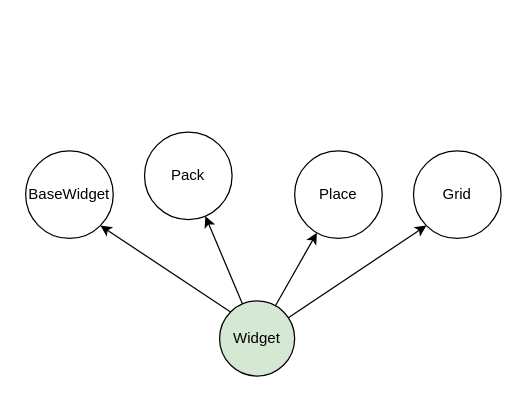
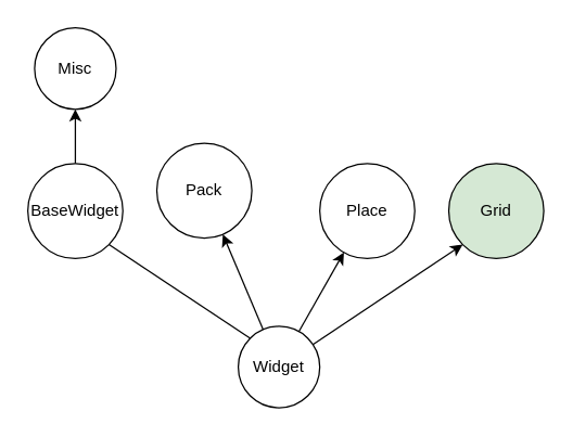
+ <mxCell id="12" value="Misc" style="ellipse;whiteSpace=wrap;html=1;aspect=fixed;" vertex="1" parent="1"><mxGeometry x="25" y="20" width="60" height="60" as="geometry" /></mxCell>
+ <mxCell id="3" style="edgeStyle=orthogonalEdgeStyle;rounded=0;orthogonalLoop=1;jettySize=auto;html=1;entryX=0.5;entryY=1;entryDx=0;entryDy=0;" edge="1" parent="1" source="4" target="12"><mxGeometry relative="1" as="geometry" /></mxCell>
- <mxCell id="9" value="Grid" style="ellipse;whiteSpace=wrap;html=1;aspect=fixed;" vertex="1" parent="1"><mxGeometry x="330" y="120" width="70" height="70" as="geometry" /></mxCell>
+ <mxCell id="9" value="Grid" style="ellipse;whiteSpace=wrap;html=1;aspect=fixed;fillColor=#d5e8d4;" vertex="1" parent="1"><mxGeometry x="330" y="120" width="70" height="70" as="geometry" /></mxCell>
- <mxCell id="5" value="" style="endArrow=classic;html=1;rounded=0;entryX=1;entryY=1;entryDx=0;entryDy=0;exitX=0;exitY=0;exitDx=0;exitDy=0;" edge="1" parent="1" source="2" target="4"><mxGeometry width="50" height="50" relative="1" as="geometry"><mxPoint x="190" y="220" as="sourcePoint" /><mxPoint x="120" y="180" as="targetPoint" /></mxGeometry></mxCell>
+ <mxCell id="5" value="" style="endArrow=none;html=1;rounded=0;entryX=1;entryY=1;entryDx=0;entryDy=0;exitX=0;exitY=0;exitDx=0;exitDy=0;" edge="1" parent="1" source="2" target="4"><mxGeometry width="50" height="50" relative="1" as="geometry"><mxPoint x="190" y="220" as="sourcePoint" /><mxPoint x="120" y="180" as="targetPoint" /></mxGeometry></mxCell>
- <mxCell id="2" value="Widget" style="ellipse;whiteSpace=wrap;html=1;aspect=fixed;fillColor=#d5e8d4;" vertex="1" parent="1"><mxGeometry x="175" y="240" width="60" height="60" as="geometry" /></mxCell>
+ <mxCell id="2" value="Widget" style="ellipse;whiteSpace=wrap;html=1;aspect=fixed;" vertex="1" parent="1"><mxGeometry x="175" y="240" width="60" height="60" as="geometry" /></mxCell>
